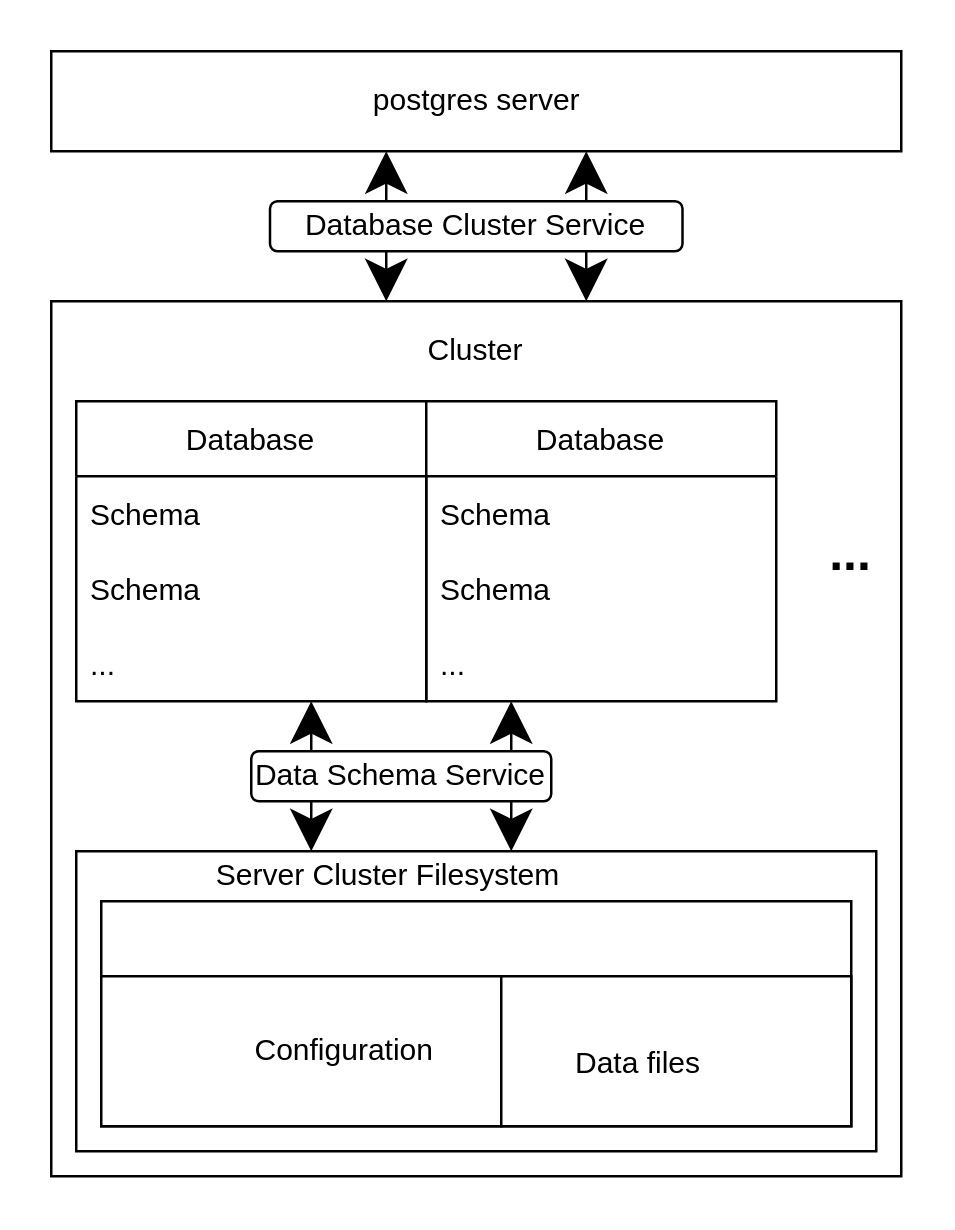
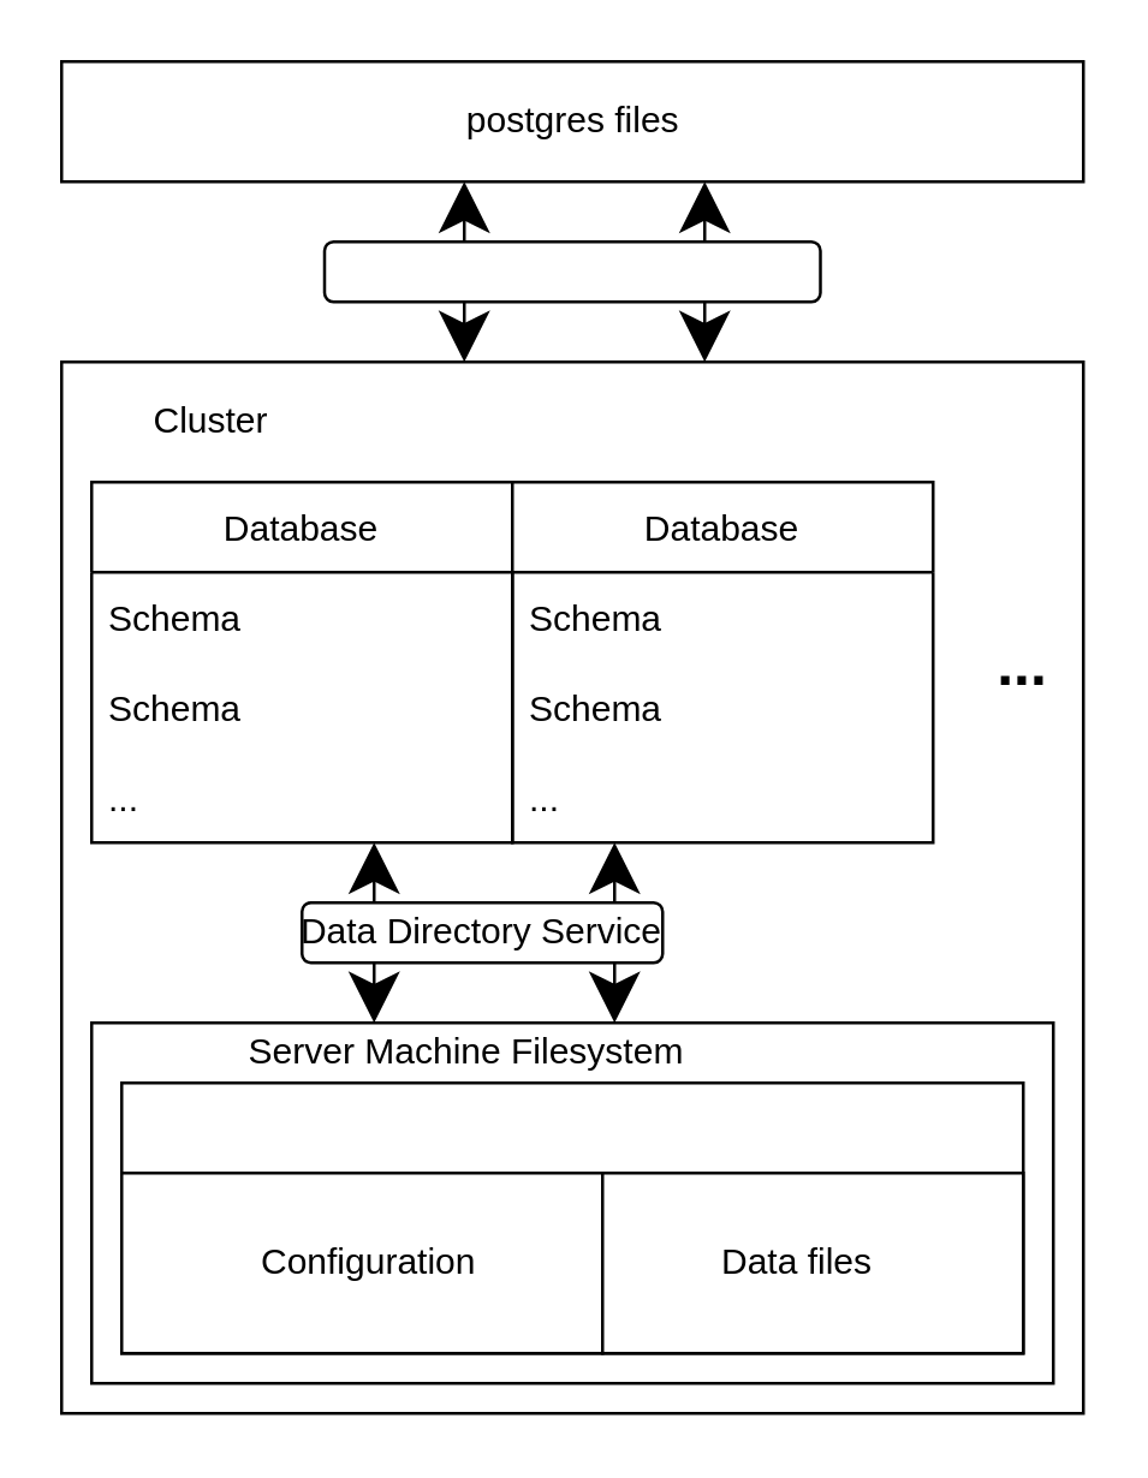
- <mxCell id="4" value="postgres server" style="text;html=1;strokeColor=none;fillColor=none;align=center;verticalAlign=middle;whiteSpace=wrap;rounded=0;hachureGap=4;pointerEvents=0;" vertex="1" parent="1"><mxGeometry x="142.5" y="30" width="95" height="20" as="geometry" /></mxCell>
+ <mxCell id="4" value="postgres files" style="text;html=1;strokeColor=none;fillColor=none;align=center;verticalAlign=middle;whiteSpace=wrap;rounded=0;hachureGap=4;pointerEvents=0;" vertex="1" parent="1"><mxGeometry x="142.5" y="30" width="95" height="20" as="geometry" /></mxCell>
- <mxCell id="25" value="Database Cluster Service" style="text;html=1;strokeColor=none;fillColor=none;align=center;verticalAlign=middle;whiteSpace=wrap;rounded=0;hachureGap=4;pointerEvents=0;" vertex="1" parent="1"><mxGeometry x="120" y="80" width="140" height="20" as="geometry" /></mxCell>
- <mxCell id="6" value="Cluster" style="text;html=1;strokeColor=none;fillColor=none;align=center;verticalAlign=middle;whiteSpace=wrap;rounded=0;hachureGap=4;pointerEvents=0;" vertex="1" parent="1"><mxGeometry x="170" y="130" width="40" height="20" as="geometry" /></mxCell>
+ <mxCell id="6" value="Cluster" style="text;html=1;strokeColor=none;fillColor=none;align=center;verticalAlign=middle;whiteSpace=wrap;rounded=0;hachureGap=4;pointerEvents=0;" vertex="1" parent="1"><mxGeometry x="50" y="130" width="40" height="20" as="geometry" /></mxCell>
- <mxCell id="29" value="Data Schema Service" style="text;html=1;strokeColor=none;fillColor=none;align=center;verticalAlign=middle;whiteSpace=wrap;rounded=0;hachureGap=4;pointerEvents=0;" vertex="1" parent="1"><mxGeometry x="85" y="300" width="150" height="20" as="geometry" /></mxCell>
+ <mxCell id="29" value="Data Directory Service" style="text;html=1;strokeColor=none;fillColor=none;align=center;verticalAlign=middle;whiteSpace=wrap;rounded=0;hachureGap=4;pointerEvents=0;" vertex="1" parent="1"><mxGeometry x="85" y="300" width="150" height="20" as="geometry" /></mxCell>
- <mxCell id="17" value="Server Cluster Filesystem" style="text;html=1;strokeColor=none;fillColor=none;align=center;verticalAlign=middle;whiteSpace=wrap;rounded=0;hachureGap=4;pointerEvents=0;" vertex="1" parent="1"><mxGeometry x="60" y="340" width="190" height="20" as="geometry" /></mxCell>
+ <mxCell id="17" value="Server Machine Filesystem" style="text;html=1;strokeColor=none;fillColor=none;align=center;verticalAlign=middle;whiteSpace=wrap;rounded=0;hachureGap=4;pointerEvents=0;" vertex="1" parent="1"><mxGeometry x="60" y="340" width="190" height="20" as="geometry" /></mxCell>
- <mxCell id="20" value="Configuration" style="text;html=1;strokeColor=none;fillColor=none;align=center;verticalAlign=middle;whiteSpace=wrap;rounded=0;hachureGap=4;pointerEvents=0;" vertex="1" parent="1"><mxGeometry x="100" y="410" width="75" height="20" as="geometry" /></mxCell>
+ <mxCell id="20" value="Configuration" style="text;html=1;strokeColor=none;fillColor=none;align=center;verticalAlign=middle;whiteSpace=wrap;rounded=0;hachureGap=4;pointerEvents=0;" vertex="1" parent="1"><mxGeometry x="85" y="410" width="75" height="20" as="geometry" /></mxCell>
- <mxCell id="22" value="Data files" style="text;html=1;strokeColor=none;fillColor=none;align=center;verticalAlign=middle;whiteSpace=wrap;rounded=0;hachureGap=4;pointerEvents=0;" vertex="1" parent="1"><mxGeometry x="220" y="415" width="70" height="20" as="geometry" /></mxCell>
+ <mxCell id="22" value="Data files" style="text;html=1;strokeColor=none;fillColor=none;align=center;verticalAlign=middle;whiteSpace=wrap;rounded=0;hachureGap=4;pointerEvents=0;" vertex="1" parent="1"><mxGeometry x="230" y="410" width="70" height="20" as="geometry" /></mxCell>
